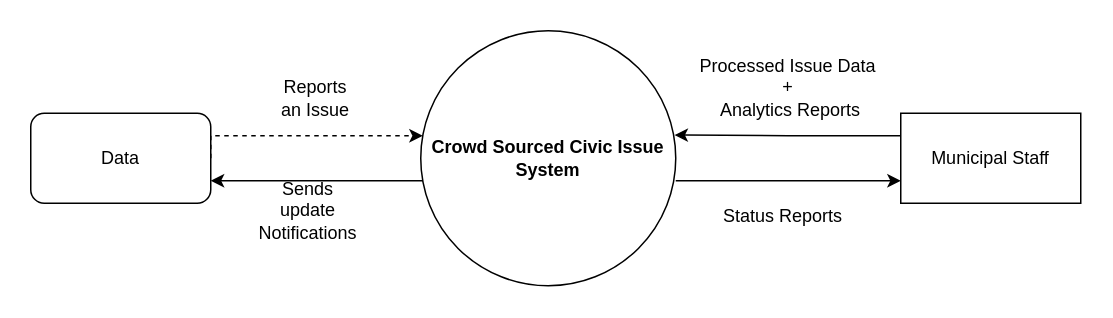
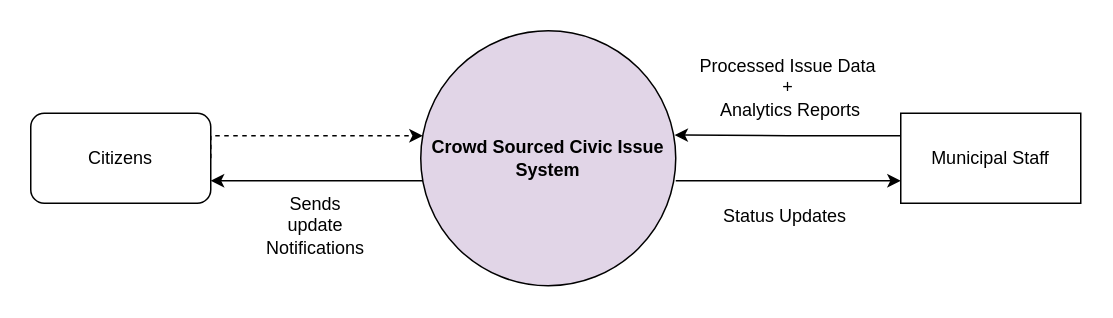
- <mxCell id="9" value="Reports an Issue" style="text;html=1;align=center;verticalAlign=middle;whiteSpace=wrap;rounded=0;" vertex="1" parent="1"><mxGeometry x="180" y="50" width="60" height="30" as="geometry" /></mxCell>
- <mxCell id="6" value="Data" style="rounded=1;whiteSpace=wrap;html=1;" vertex="1" parent="1"><mxGeometry x="20" y="75" width="120" height="60" as="geometry" /></mxCell>
+ <mxCell id="6" value="Citizens" style="rounded=1;whiteSpace=wrap;html=1;" vertex="1" parent="1"><mxGeometry x="20" y="75" width="120" height="60" as="geometry" /></mxCell>
- <mxCell id="4" value="Crowd Sourced Civic Issue System" style="ellipse;whiteSpace=wrap;html=1;aspect=fixed;fontStyle=1" vertex="1" parent="1"><mxGeometry x="280" y="20" width="170" height="170" as="geometry" /></mxCell>
+ <mxCell id="4" value="Crowd Sourced Civic Issue System" style="ellipse;whiteSpace=wrap;html=1;aspect=fixed;fontStyle=1;fillColor=#e1d5e7;" vertex="1" parent="1"><mxGeometry x="280" y="20" width="170" height="170" as="geometry" /></mxCell>
- <mxCell id="10" value="Sends update Notifications" style="text;html=1;align=center;verticalAlign=middle;whiteSpace=wrap;rounded=0;" vertex="1" parent="1"><mxGeometry x="175" y="125" width="60" height="30" as="geometry" /></mxCell>
+ <mxCell id="10" value="Sends update Notifications" style="text;html=1;align=center;verticalAlign=middle;whiteSpace=wrap;rounded=0;" vertex="1" parent="1"><mxGeometry x="180" y="135" width="60" height="30" as="geometry" /></mxCell>
- <mxCell id="11" value="Status Reports" style="text;whiteSpace=wrap;html=1;" vertex="1" parent="1"><mxGeometry x="480" y="130" width="90" height="20" as="geometry" /></mxCell>
+ <mxCell id="11" value="Status Updates" style="text;whiteSpace=wrap;html=1;" vertex="1" parent="1"><mxGeometry x="480" y="130" width="90" height="20" as="geometry" /></mxCell>
